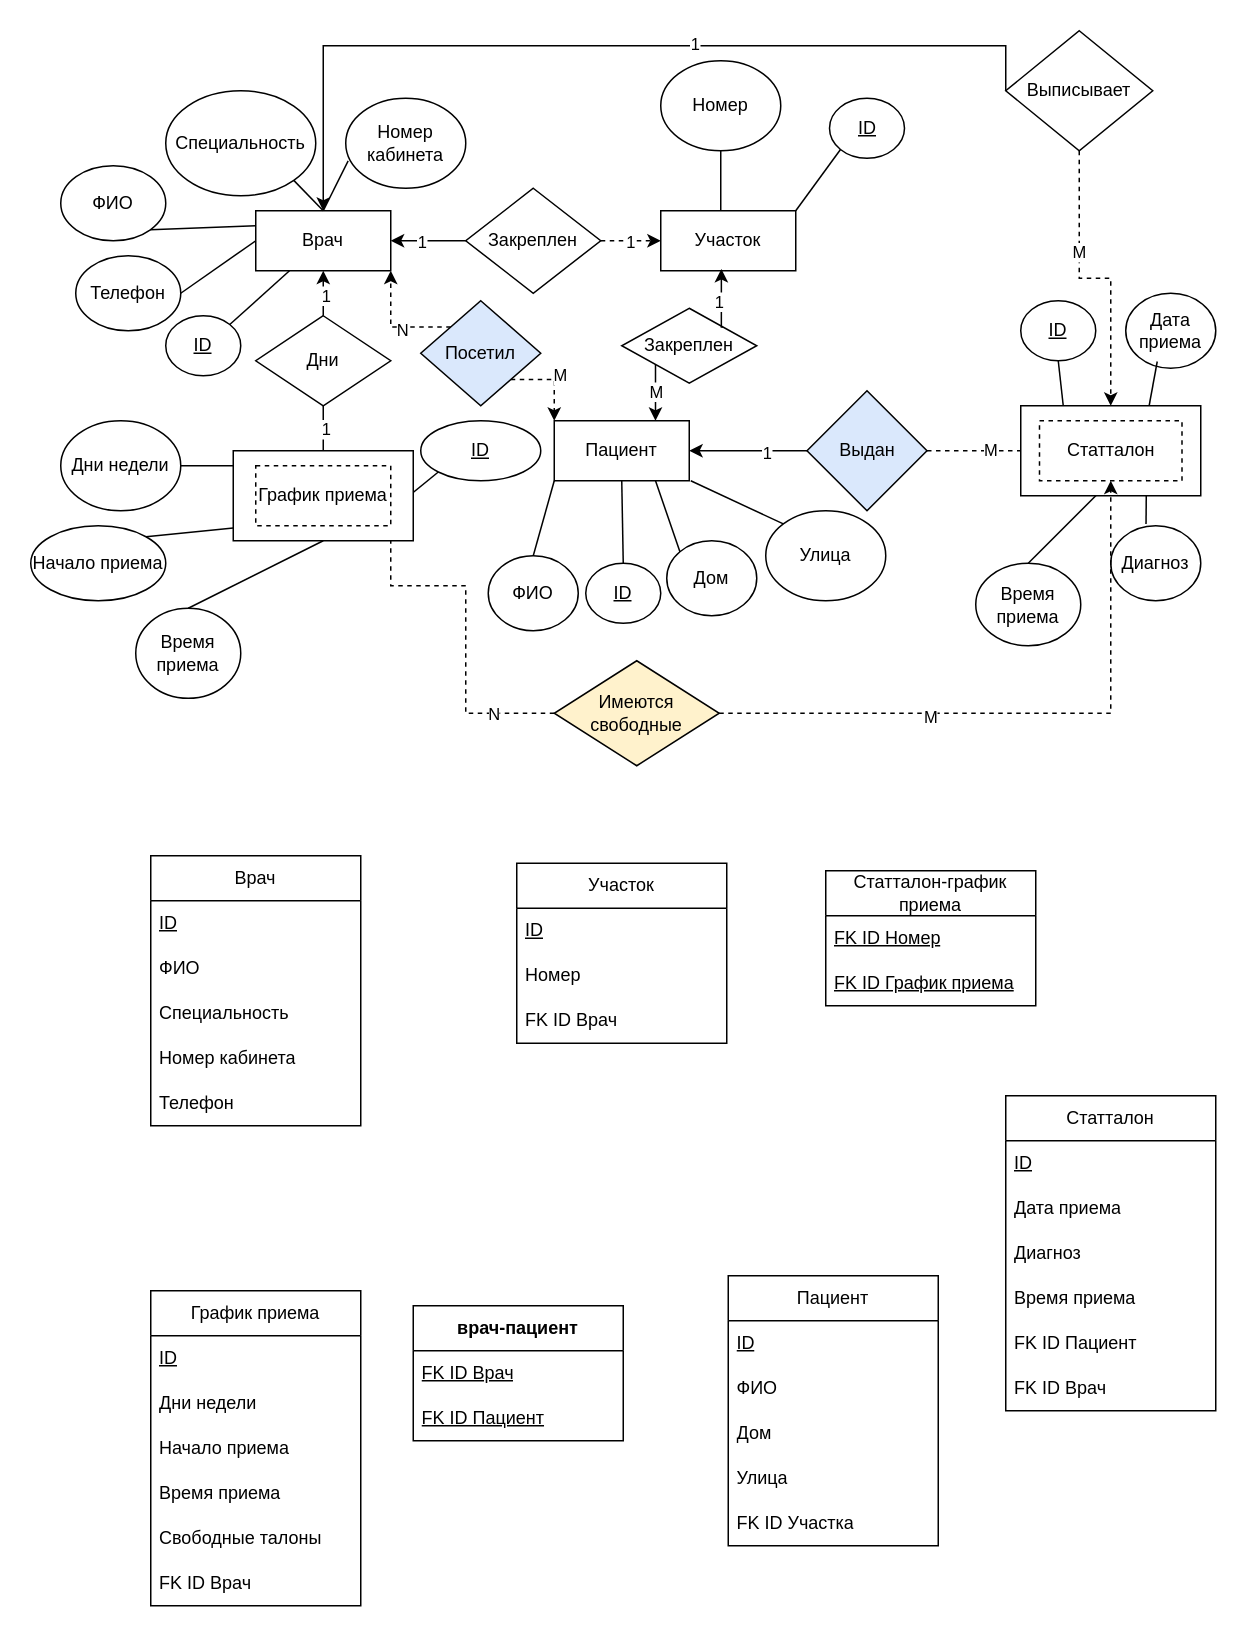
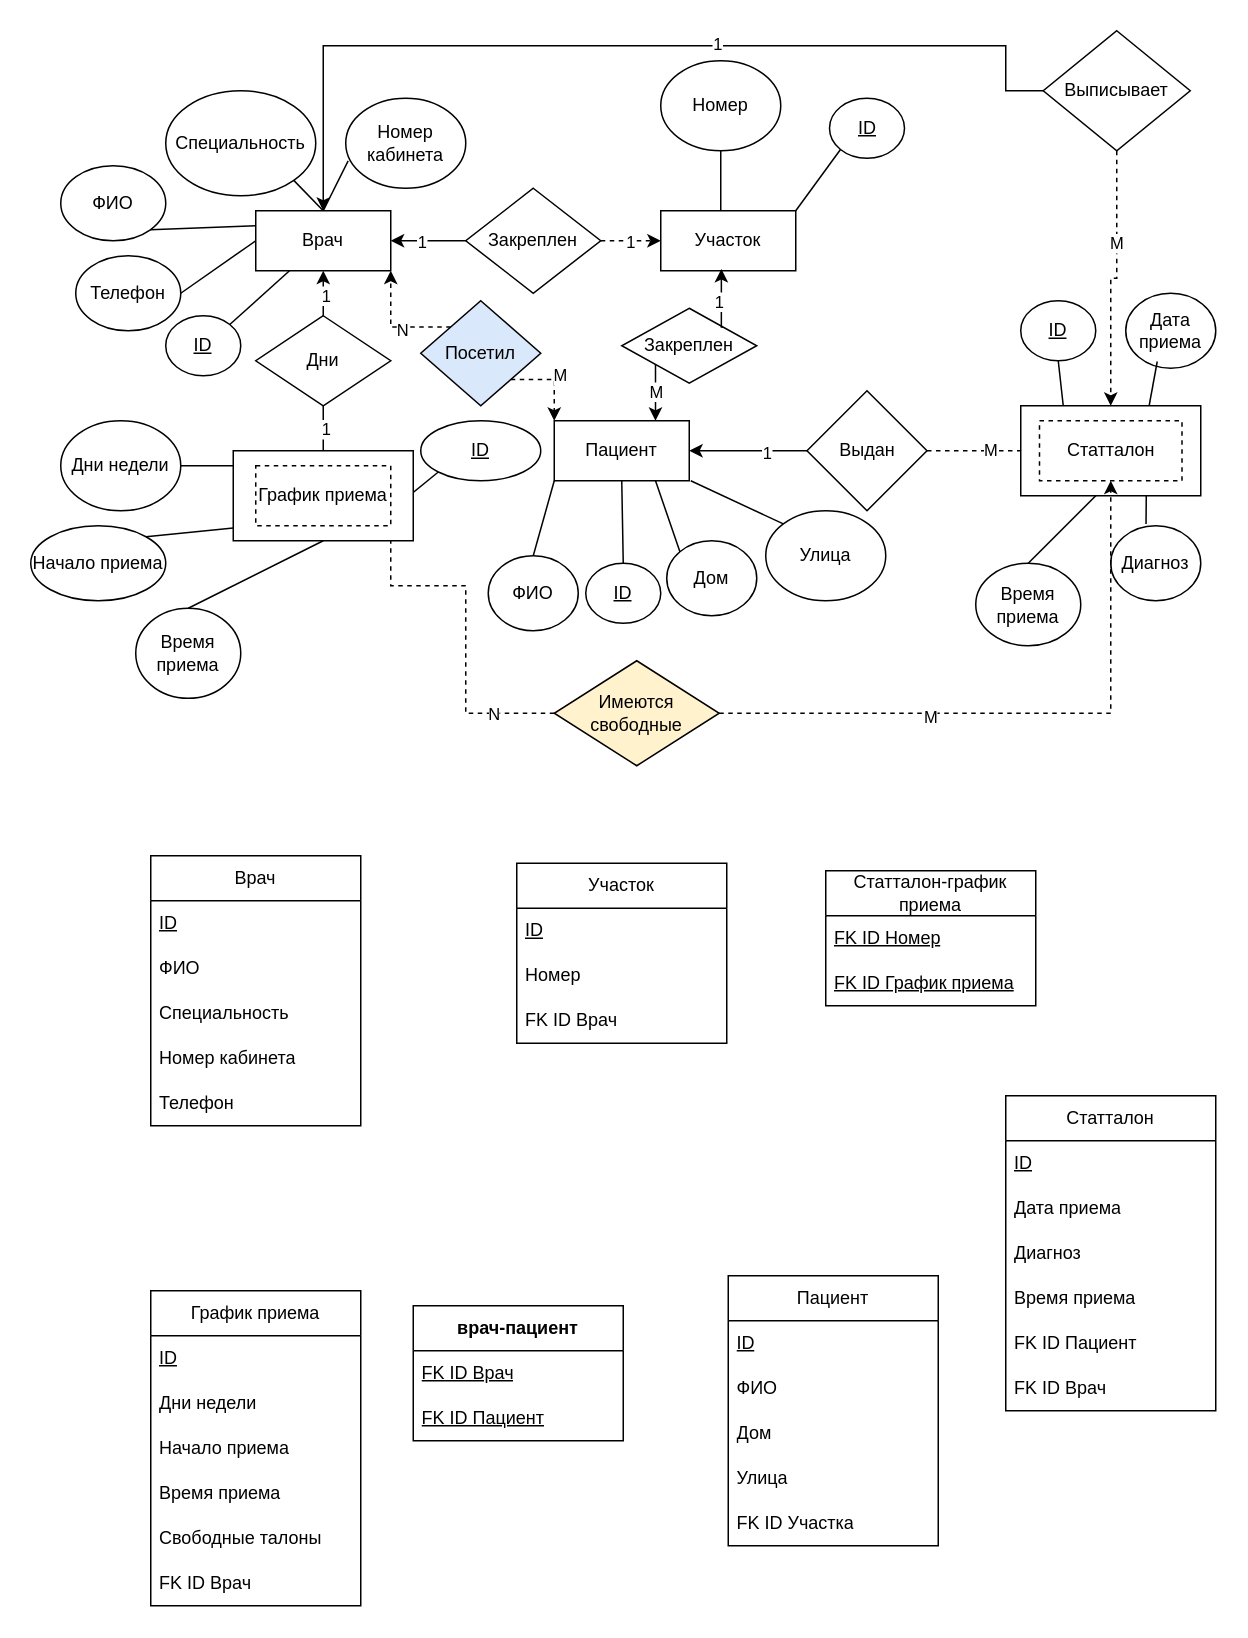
- <mxCell id="76" value="Выписывает" style="rhombus;whiteSpace=wrap;html=1;" parent="1" vertex="1"><mxGeometry x="670" y="20" width="98" height="80" as="geometry" /></mxCell>
+ <mxCell id="76" value="Выписывает" style="rhombus;whiteSpace=wrap;html=1;" parent="1" vertex="1"><mxGeometry x="695" y="20" width="98" height="80" as="geometry" /></mxCell>
- <mxCell id="59" value="Выдан" style="rhombus;whiteSpace=wrap;html=1;fillColor=#dae8fc;" parent="1" vertex="1"><mxGeometry x="537.5" y="260" width="80" height="80" as="geometry" /></mxCell>
+ <mxCell id="59" value="Выдан" style="rhombus;whiteSpace=wrap;html=1;" parent="1" vertex="1"><mxGeometry x="537.5" y="260" width="80" height="80" as="geometry" /></mxCell>
